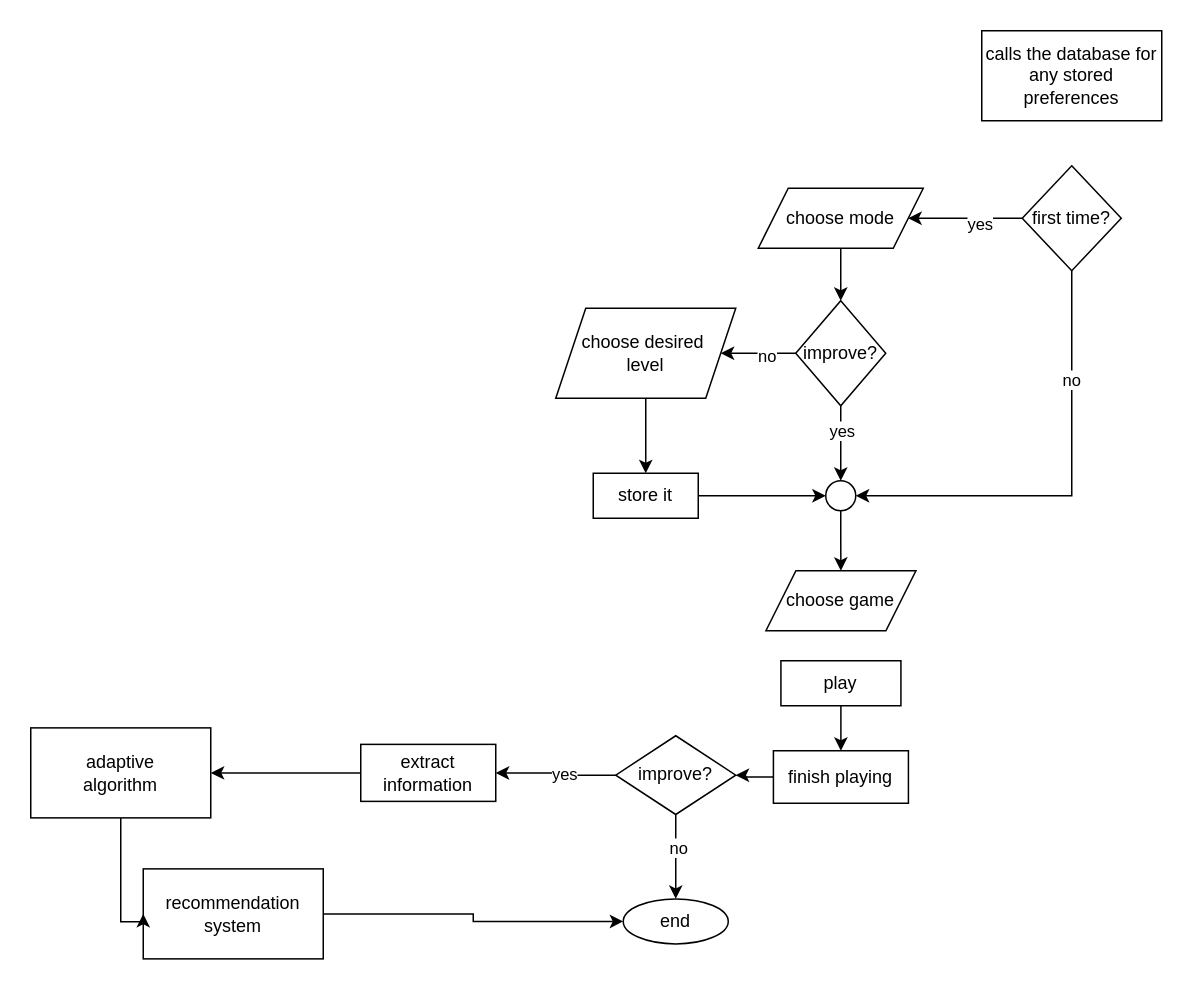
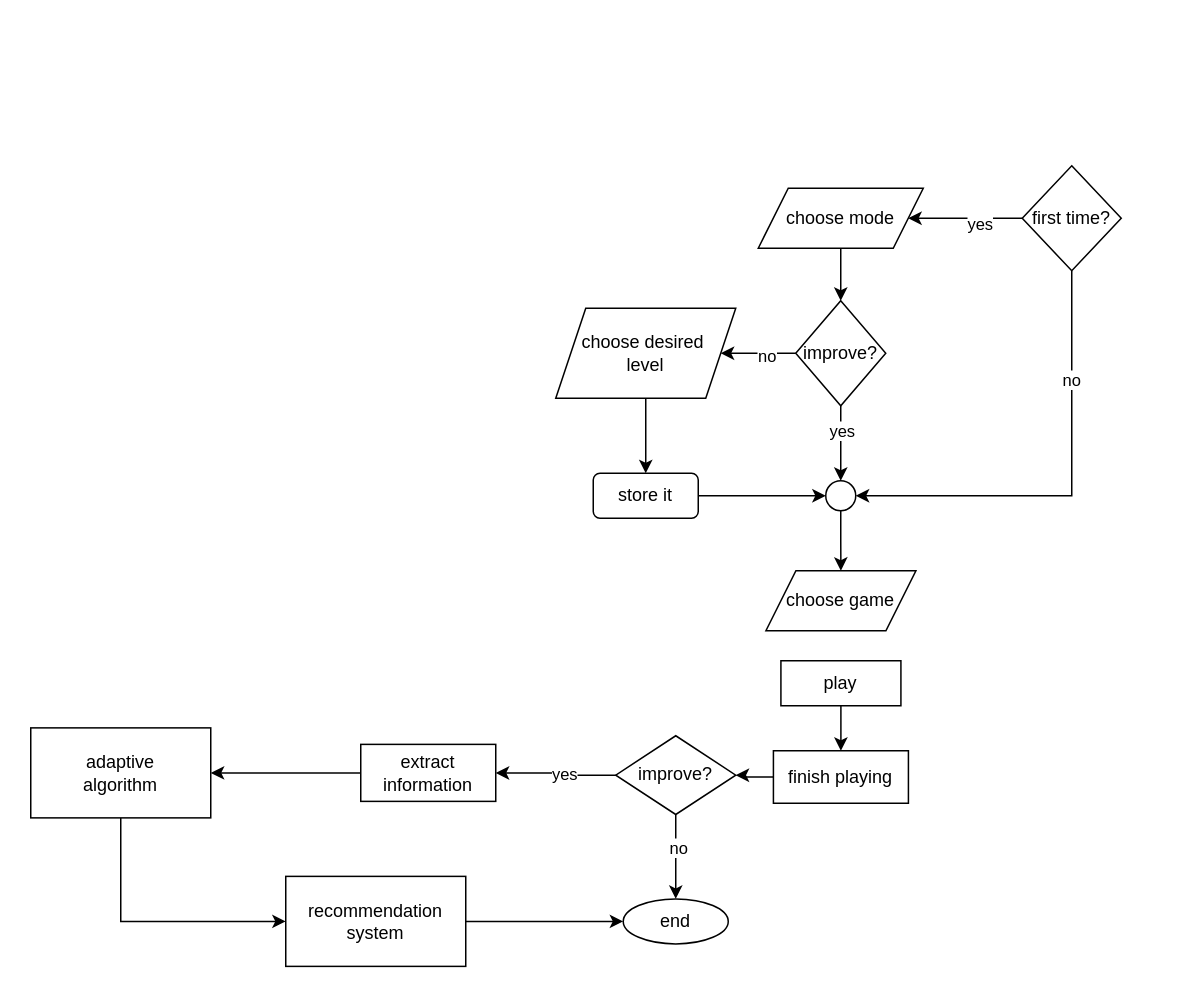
- <mxCell id="2" value="calls the database for any stored preferences" style="rounded=0;whiteSpace=wrap;html=1;" parent="1" vertex="1"><mxGeometry x="654" y="20" width="120" height="60" as="geometry" /></mxCell>
- <mxCell id="19" value="store it" style="rounded=0;whiteSpace=wrap;html=1;" parent="1" vertex="1"><mxGeometry x="395" y="315" width="70" height="30" as="geometry" /></mxCell>
+ <mxCell id="19" value="store it" style="whiteSpace=wrap;html=1;rounded=1;" parent="1" vertex="1"><mxGeometry x="395" y="315" width="70" height="30" as="geometry" /></mxCell>
- <mxCell id="33" value="recommendation&lt;div&gt;system&lt;/div&gt;" style="rounded=0;whiteSpace=wrap;html=1;" parent="1" vertex="1"><mxGeometry x="95" y="578.75" width="120" height="60" as="geometry" /></mxCell>
+ <mxCell id="33" value="recommendation&lt;div&gt;system&lt;/div&gt;" style="rounded=0;whiteSpace=wrap;html=1;" parent="1" vertex="1"><mxGeometry x="190" y="583.75" width="120" height="60" as="geometry" /></mxCell>
